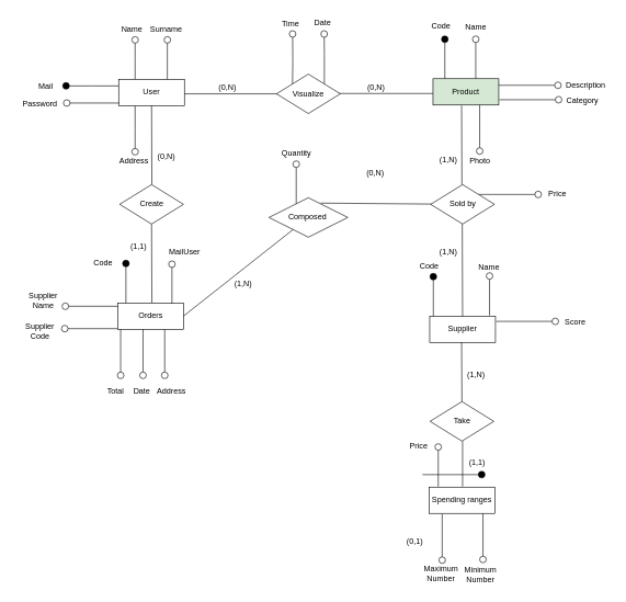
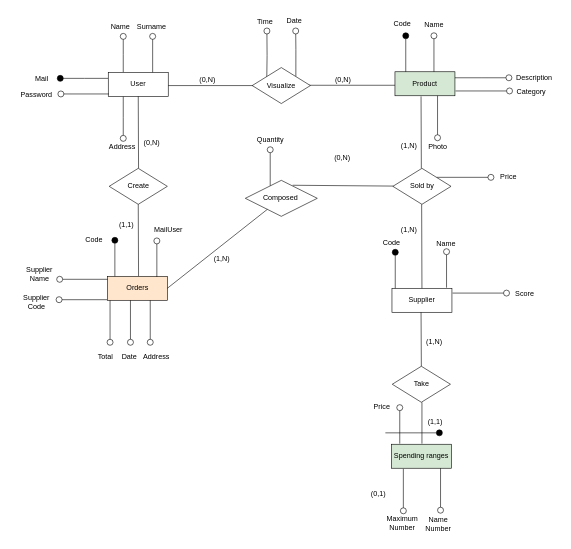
- <mxCell id="63" value="Orders" style="whiteSpace=wrap;html=1;align=center;" parent="1" vertex="1"><mxGeometry x="178.5" y="460" width="100" height="40" as="geometry" /></mxCell>
+ <mxCell id="63" value="Orders" style="whiteSpace=wrap;html=1;align=center;fillColor=#ffe6cc;" parent="1" vertex="1"><mxGeometry x="178.5" y="460" width="100" height="40" as="geometry" /></mxCell>
- <mxCell id="31" value="Spending ranges" style="whiteSpace=wrap;html=1;align=center;" parent="1" vertex="1"><mxGeometry x="652" y="740" width="100" height="40" as="geometry" /></mxCell>
+ <mxCell id="31" value="Spending ranges" style="whiteSpace=wrap;html=1;align=center;fillColor=#d5e8d4;" parent="1" vertex="1"><mxGeometry x="652" y="740" width="100" height="40" as="geometry" /></mxCell>
- <mxCell id="41" value="Minimum&lt;br&gt;Number" style="text;html=1;align=center;verticalAlign=middle;resizable=0;points=[];autosize=1;strokeColor=none;fillColor=none;" parent="1" vertex="1"><mxGeometry x="695" y="853" width="70" height="40" as="geometry" /></mxCell>
+ <mxCell id="41" value="Name&lt;br&gt;Number" style="text;html=1;align=center;verticalAlign=middle;resizable=0;points=[];autosize=1;strokeColor=none;fillColor=none;" parent="1" vertex="1"><mxGeometry x="695" y="853" width="70" height="40" as="geometry" /></mxCell>
